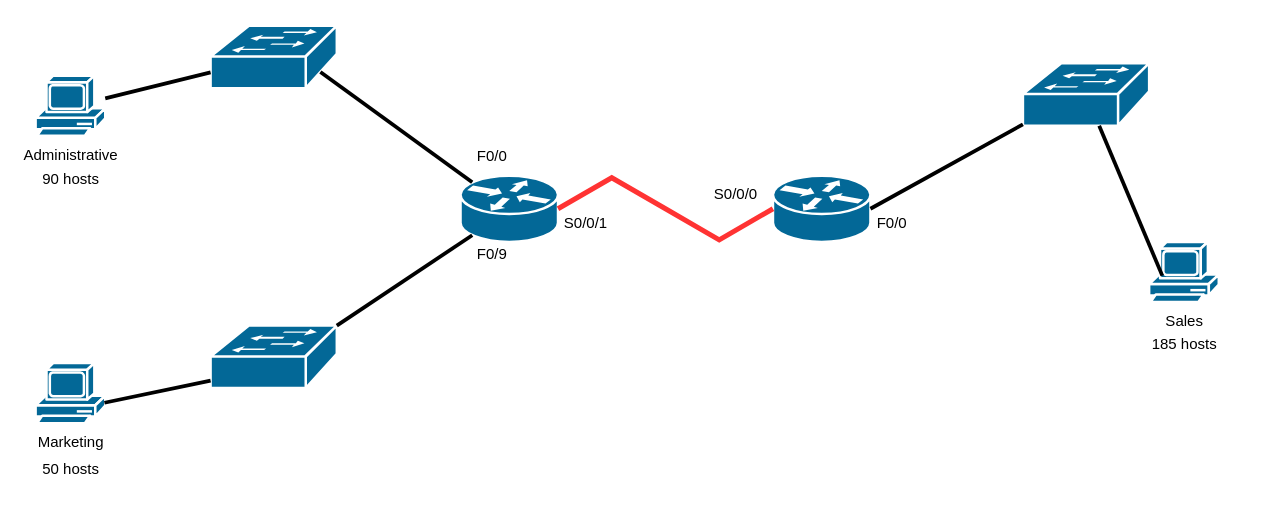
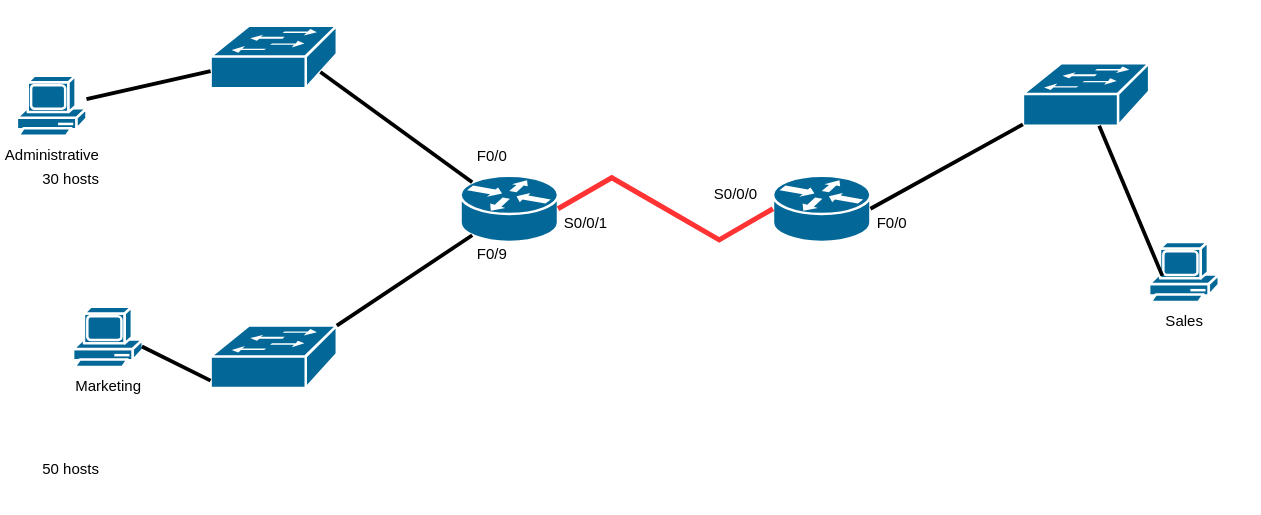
- <mxCell id="7" value="Administrative" style="shape=mxgraph.cisco.computers_and_peripherals.pc;sketch=0;html=1;pointerEvents=1;dashed=0;fillColor=#036897;strokeColor=#ffffff;strokeWidth=2;verticalLabelPosition=bottom;verticalAlign=top;align=center;outlineConnect=0;" vertex="1" parent="1"><mxGeometry x="28" y="60" width="55.71" height="50" as="geometry" /></mxCell>
+ <mxCell id="7" value="Administrative" style="shape=mxgraph.cisco.computers_and_peripherals.pc;sketch=0;html=1;pointerEvents=1;dashed=0;fillColor=#036897;strokeColor=#ffffff;strokeWidth=2;verticalLabelPosition=bottom;verticalAlign=top;align=center;outlineConnect=0;" vertex="1" parent="1"><mxGeometry x="13" y="60" width="55.71" height="50" as="geometry" /></mxCell>
- <mxCell id="17" value="90 hosts" style="text;html=1;align=center;verticalAlign=middle;resizable=0;points=[];autosize=1;strokeColor=none;fillColor=none;" vertex="1" parent="1"><mxGeometry x="20.85" y="128" width="70" height="30" as="geometry" /></mxCell>
+ <mxCell id="17" value="30 hosts" style="text;html=1;align=center;verticalAlign=middle;resizable=0;points=[];autosize=1;strokeColor=none;fillColor=none;" vertex="1" parent="1"><mxGeometry x="20.85" y="128" width="70" height="30" as="geometry" /></mxCell>
- <mxCell id="19" value="185 hosts" style="text;html=1;align=center;verticalAlign=middle;resizable=0;points=[];autosize=1;strokeColor=none;fillColor=none;" vertex="1" parent="1"><mxGeometry x="906.86" y="260" width="80" height="30" as="geometry" /></mxCell>
- <mxCell id="12" value="Marketing" style="shape=mxgraph.cisco.computers_and_peripherals.pc;sketch=0;html=1;pointerEvents=1;dashed=0;fillColor=#036897;strokeColor=#ffffff;strokeWidth=2;verticalLabelPosition=bottom;verticalAlign=top;align=center;outlineConnect=0;" vertex="1" parent="1"><mxGeometry x="28" y="290" width="55.71" height="50" as="geometry" /></mxCell>
+ <mxCell id="12" value="Marketing" style="shape=mxgraph.cisco.computers_and_peripherals.pc;sketch=0;html=1;pointerEvents=1;dashed=0;fillColor=#036897;strokeColor=#ffffff;strokeWidth=2;verticalLabelPosition=bottom;verticalAlign=top;align=center;outlineConnect=0;" vertex="1" parent="1"><mxGeometry x="58" y="245" width="55.71" height="50" as="geometry" /></mxCell>
